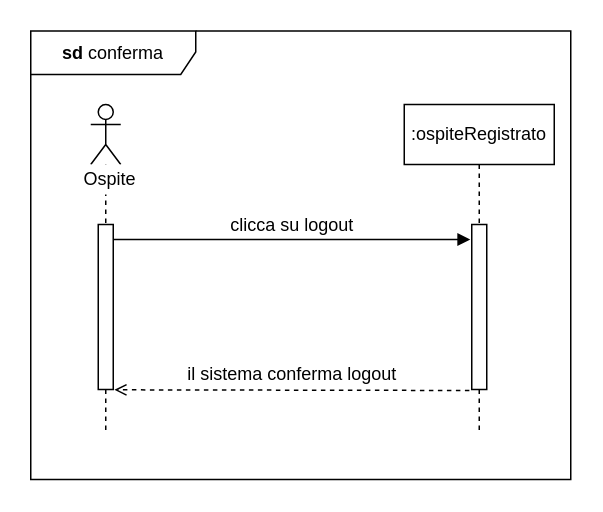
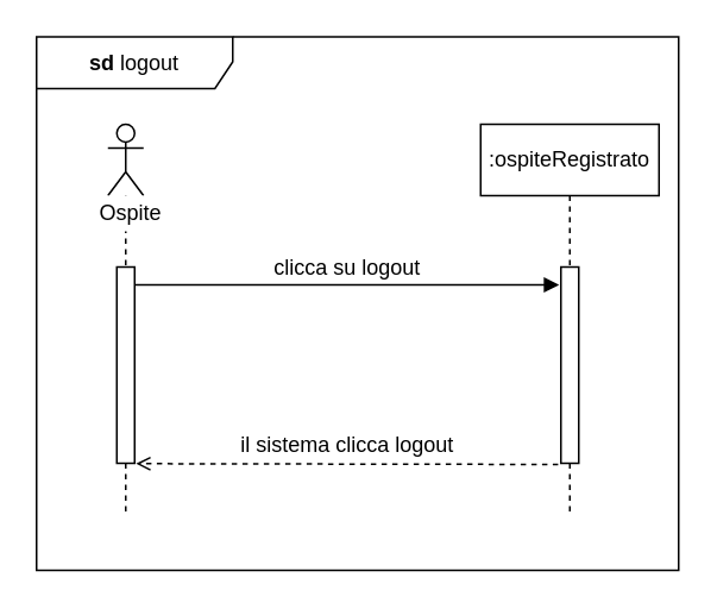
- <mxCell id="2" value="&lt;b&gt;sd &lt;/b&gt;conferma" style="shape=umlFrame;whiteSpace=wrap;html=1;width=110;height=29;" parent="1" vertex="1"><mxGeometry x="20" y="20" width="360" height="299" as="geometry" /></mxCell>
+ <mxCell id="2" value="&lt;b&gt;sd &lt;/b&gt;logout" style="shape=umlFrame;whiteSpace=wrap;html=1;width=110;height=29;" parent="1" vertex="1"><mxGeometry x="20" y="20" width="360" height="299" as="geometry" /></mxCell>
- <mxCell id="9" value="&lt;span style=&quot;line-height: 107% ; font-family: &amp;#34;calibri&amp;#34; , sans-serif&quot;&gt;&lt;font style=&quot;font-size: 12px&quot;&gt;il sistema conferma logout&lt;/font&gt;&lt;/span&gt;" style="text;html=1;align=center;verticalAlign=middle;resizable=0;points=[];autosize=1;" parent="1" vertex="1"><mxGeometry x="124" y="239" width="140" height="20" as="geometry" /></mxCell>
+ <mxCell id="9" value="&lt;span style=&quot;line-height: 107% ; font-family: &amp;#34;calibri&amp;#34; , sans-serif&quot;&gt;&lt;font style=&quot;font-size: 12px&quot;&gt;il sistema clicca logout&lt;/font&gt;&lt;/span&gt;" style="text;html=1;align=center;verticalAlign=middle;resizable=0;points=[];autosize=1;" parent="1" vertex="1"><mxGeometry x="124" y="239" width="140" height="20" as="geometry" /></mxCell>
